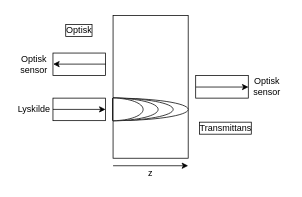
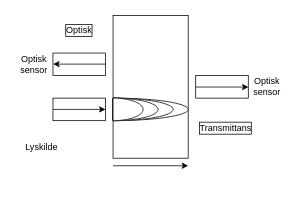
- <mxCell id="13" value="Lyskilde" style="text;html=1;strokeColor=none;fillColor=none;align=center;verticalAlign=middle;whiteSpace=wrap;rounded=0;" vertex="1" parent="1"><mxGeometry x="20" y="130" width="50" height="30" as="geometry" /></mxCell>
+ <mxCell id="13" value="Lyskilde" style="text;html=1;strokeColor=none;fillColor=none;align=center;verticalAlign=middle;whiteSpace=wrap;rounded=0;" vertex="1" parent="1"><mxGeometry x="30" y="180" width="50" height="30" as="geometry" /></mxCell>
- <mxCell id="15" value="z" style="text;html=1;strokeColor=none;fillColor=none;align=center;verticalAlign=middle;whiteSpace=wrap;rounded=0;labelBackgroundColor=none;" vertex="1" parent="1"><mxGeometry x="180" y="220" width="40" height="20" as="geometry" /></mxCell>
